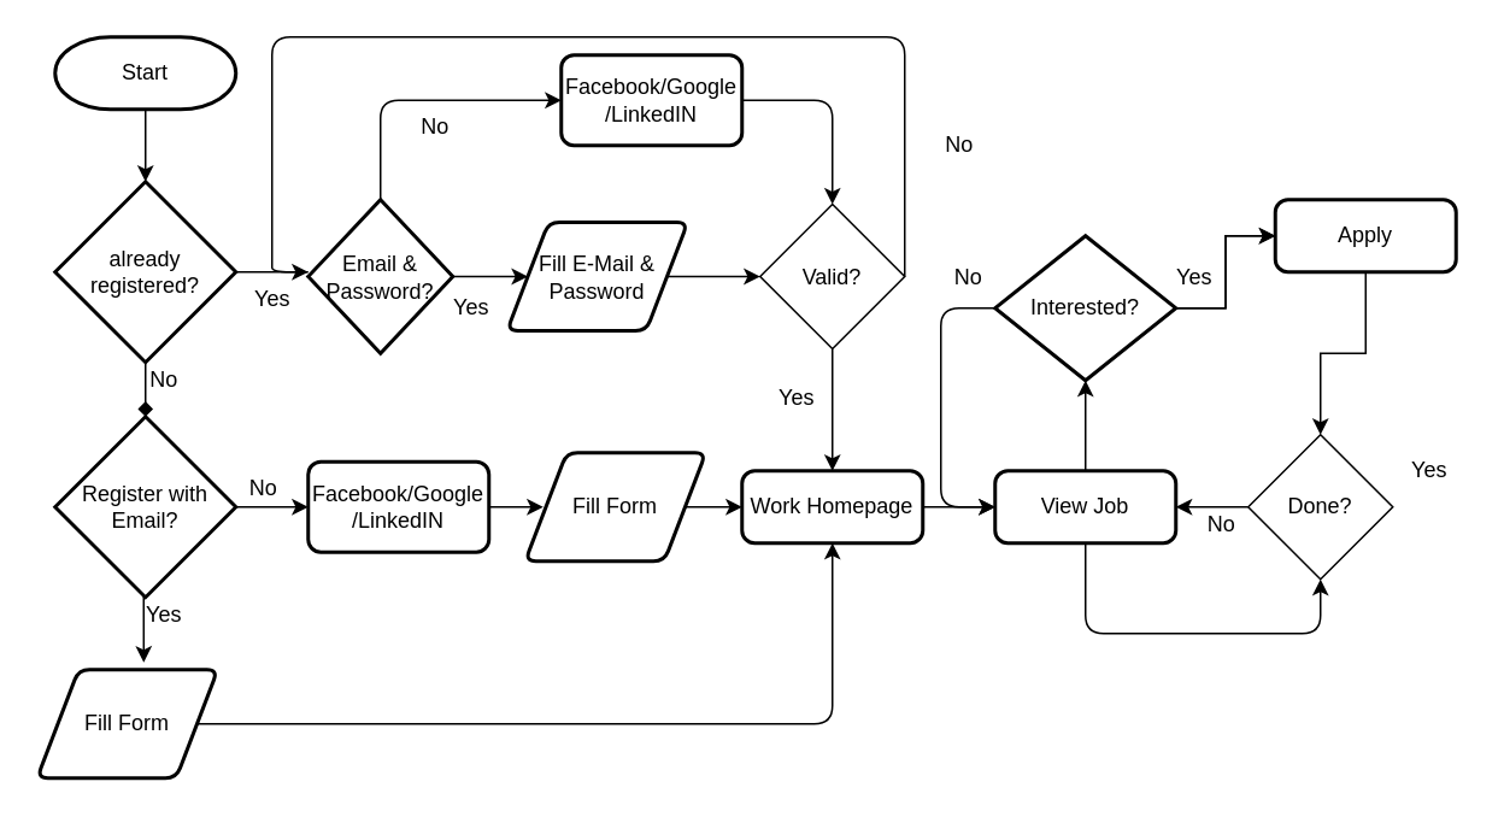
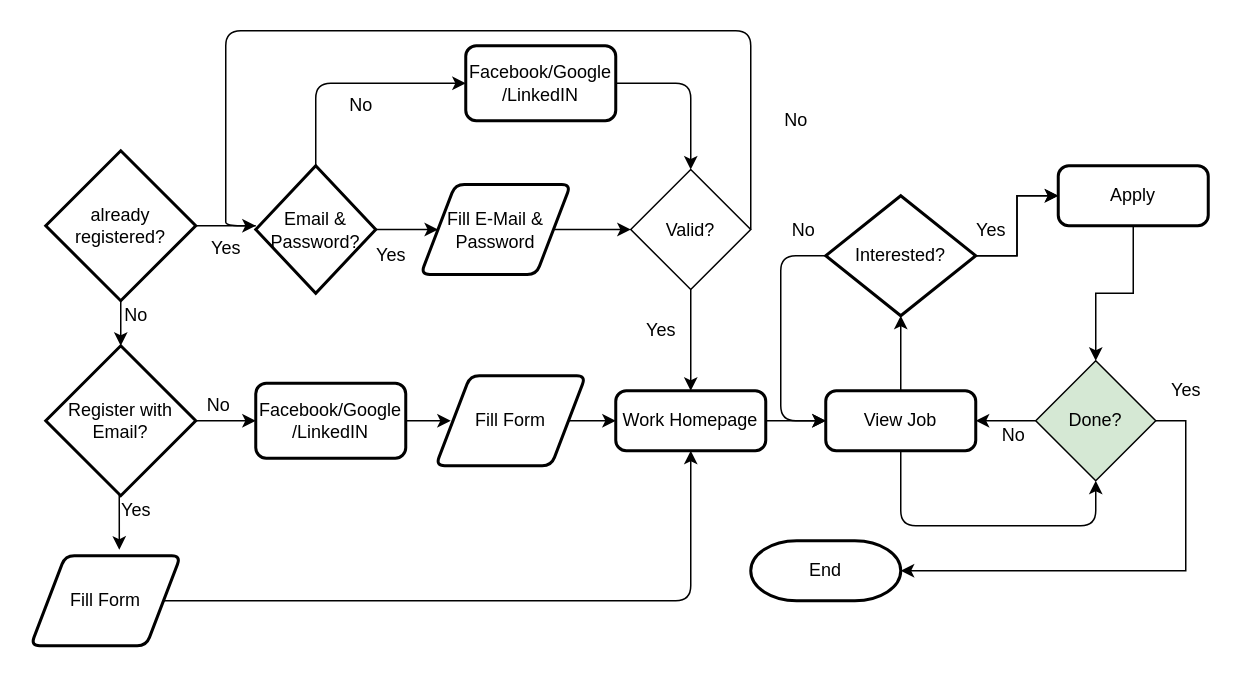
- <mxCell id="3" value="Start" style="strokeWidth=2;html=1;shape=mxgraph.flowchart.terminator;whiteSpace=wrap;" parent="1" vertex="1"><mxGeometry x="30" y="20" width="100" height="40" as="geometry" /></mxCell>
- <mxCell id="2" style="edgeStyle=orthogonalEdgeStyle;rounded=0;orthogonalLoop=1;jettySize=auto;html=1;exitX=0.5;exitY=1;exitDx=0;exitDy=0;exitPerimeter=0;" parent="1" source="3" target="7" edge="1"><mxGeometry relative="1" as="geometry" /></mxCell>
- <mxCell id="6" style="edgeStyle=orthogonalEdgeStyle;rounded=0;orthogonalLoop=1;jettySize=auto;html=1;exitX=0.5;exitY=1;exitDx=0;exitDy=0;exitPerimeter=0;entryX=0.5;entryY=0;entryDx=0;entryDy=0;entryPerimeter=0;endArrow=diamond;" parent="1" source="7" target="10" edge="1"><mxGeometry relative="1" as="geometry" /></mxCell>
+ <mxCell id="6" style="edgeStyle=orthogonalEdgeStyle;rounded=0;orthogonalLoop=1;jettySize=auto;html=1;exitX=0.5;exitY=1;exitDx=0;exitDy=0;exitPerimeter=0;entryX=0.5;entryY=0;entryDx=0;entryDy=0;entryPerimeter=0;" parent="1" source="7" target="10" edge="1"><mxGeometry relative="1" as="geometry" /></mxCell>
- <mxCell id="45" value="Done?" style="rhombus;whiteSpace=wrap;html=1;" parent="1" vertex="1"><mxGeometry x="690" y="240" width="80" height="80" as="geometry" /></mxCell>
+ <mxCell id="45" value="Done?" style="rhombus;whiteSpace=wrap;html=1;fillColor=#d5e8d4;" parent="1" vertex="1"><mxGeometry x="690" y="240" width="80" height="80" as="geometry" /></mxCell>
+ <mxCell id="4" value="End" style="strokeWidth=2;html=1;shape=mxgraph.flowchart.terminator;whiteSpace=wrap;" parent="1" vertex="1"><mxGeometry x="500" y="360" width="100" height="40" as="geometry" /></mxCell>
+ <mxCell id="44" value="" style="edgeStyle=orthogonalEdgeStyle;rounded=0;orthogonalLoop=1;jettySize=auto;html=1;exitX=1;exitY=0.5;exitDx=0;exitDy=0;entryX=1;entryY=0.5;entryDx=0;entryDy=0;entryPerimeter=0;" parent="1" source="45" target="4" edge="1"><mxGeometry relative="1" as="geometry" /></mxCell>
